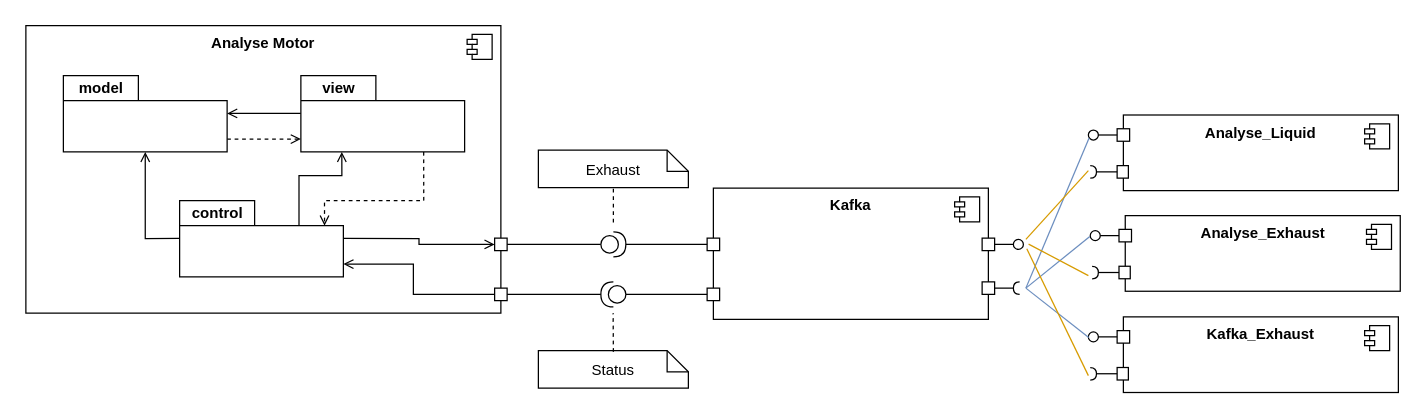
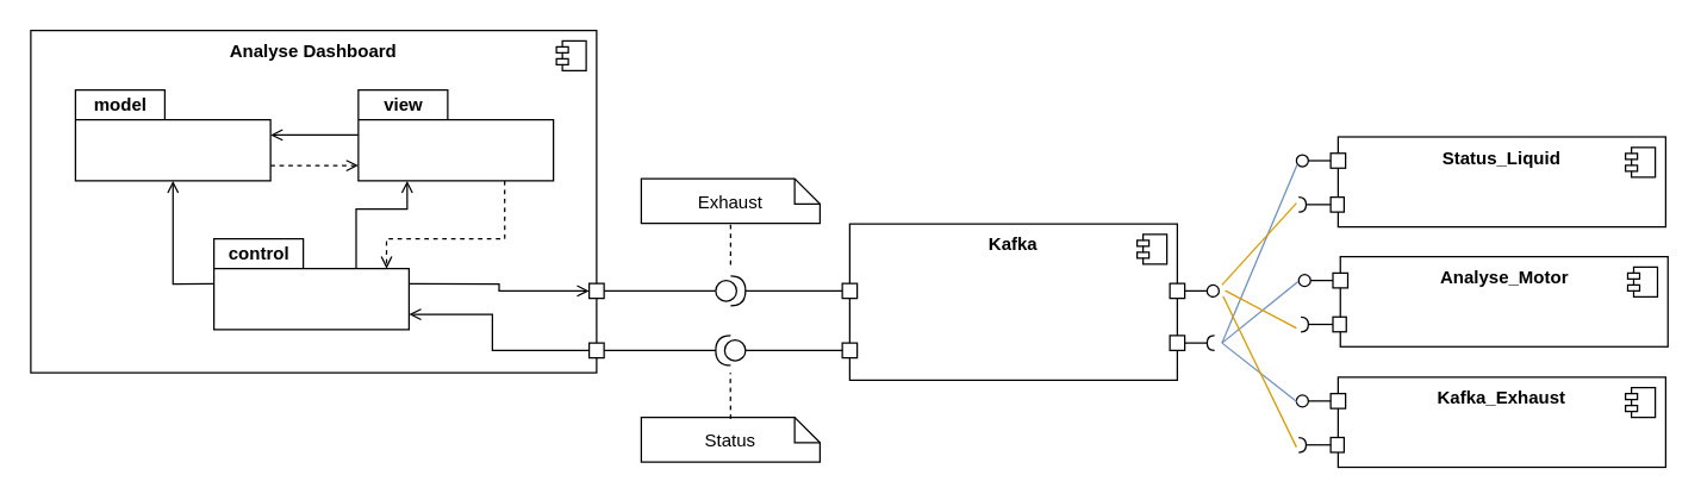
- <mxCell id="2" value="Analyse Motor" style="html=1;dropTarget=0;whiteSpace=wrap;horizontal=1;verticalAlign=top;fontStyle=1" vertex="1" parent="1"><mxGeometry x="20" y="20" width="380" height="230" as="geometry" /></mxCell>
+ <mxCell id="2" value="Analyse Dashboard" style="html=1;dropTarget=0;whiteSpace=wrap;horizontal=1;verticalAlign=top;fontStyle=1" vertex="1" parent="1"><mxGeometry x="20" y="20" width="380" height="230" as="geometry" /></mxCell>
- <mxCell id="35" value="Analyse_Liquid" style="html=1;dropTarget=0;whiteSpace=wrap;horizontal=1;verticalAlign=top;fontStyle=1" vertex="1" parent="1"><mxGeometry x="898" y="91.5" width="220" height="60.5" as="geometry" /></mxCell>
+ <mxCell id="35" value="Status_Liquid" style="html=1;dropTarget=0;whiteSpace=wrap;horizontal=1;verticalAlign=top;fontStyle=1" vertex="1" parent="1"><mxGeometry x="898" y="91.5" width="220" height="60.5" as="geometry" /></mxCell>
- <mxCell id="43" value="Analyse_Exhaust" style="html=1;dropTarget=0;whiteSpace=wrap;horizontal=1;verticalAlign=top;fontStyle=1" vertex="1" parent="1"><mxGeometry x="899.5" y="172" width="220" height="60.5" as="geometry" /></mxCell>
+ <mxCell id="43" value="Analyse_Motor" style="html=1;dropTarget=0;whiteSpace=wrap;horizontal=1;verticalAlign=top;fontStyle=1" vertex="1" parent="1"><mxGeometry x="899.5" y="172" width="220" height="60.5" as="geometry" /></mxCell>
